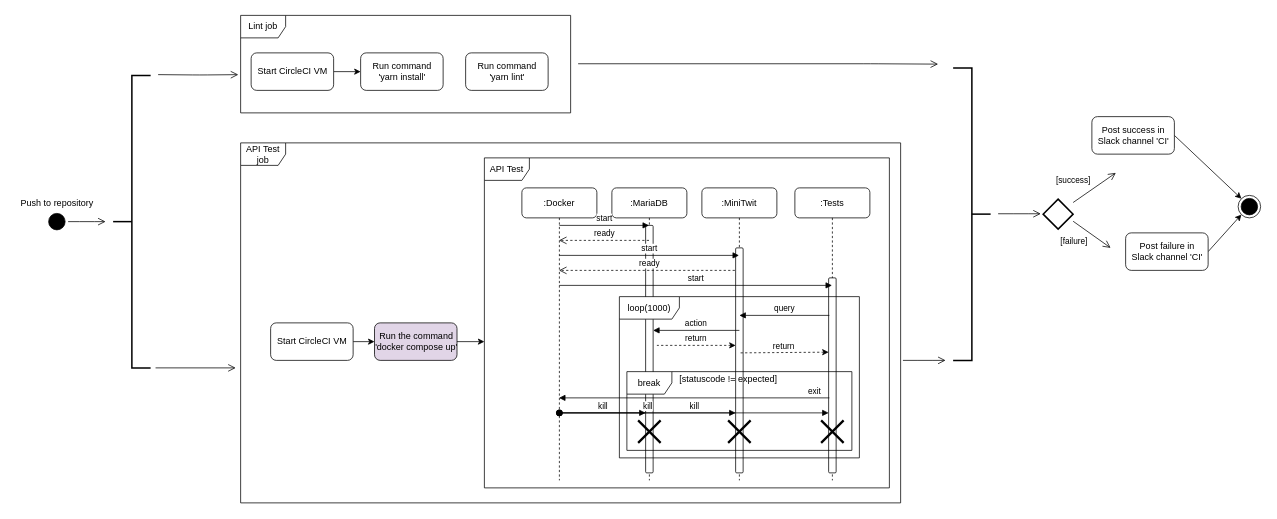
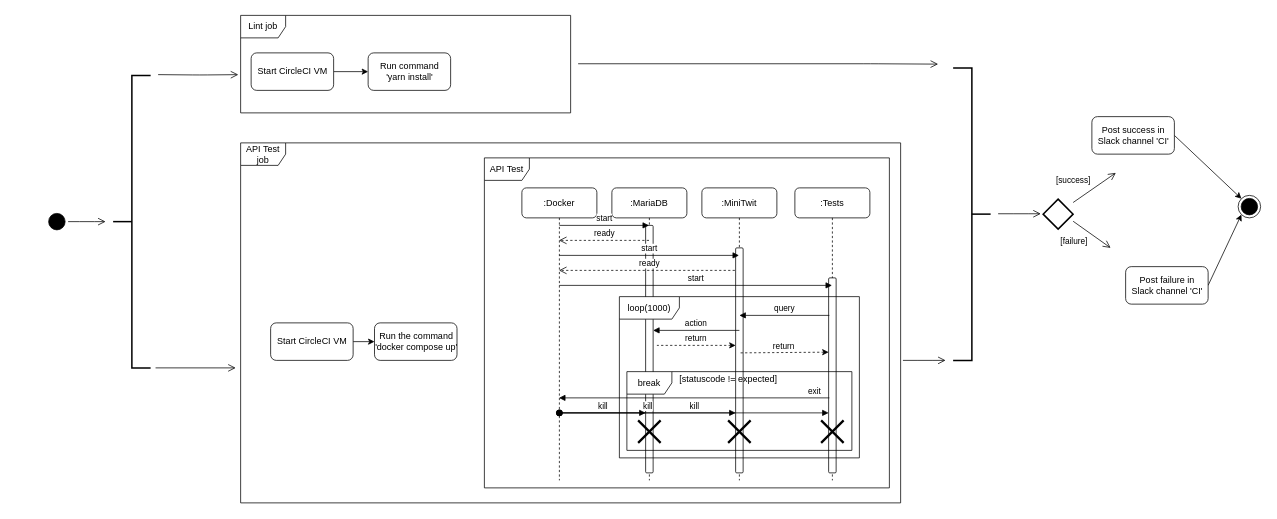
- <mxCell id="9" value="Run command&lt;br&gt;'yarn install'" style="html=1;strokeColor=#000000;perimeterSpacing=0;rounded=1;" vertex="1" parent="1"><mxGeometry x="480" y="70" width="110" height="50" as="geometry" /></mxCell>
+ <mxCell id="9" value="Run command&lt;br&gt;'yarn install'" style="html=1;strokeColor=#000000;perimeterSpacing=0;rounded=1;" vertex="1" parent="1"><mxGeometry x="490" y="70" width="110" height="50" as="geometry" /></mxCell>
- <mxCell id="10" value="Run command&lt;br&gt;'yarn lint'" style="html=1;strokeColor=#000000;perimeterSpacing=0;rounded=1;" vertex="1" parent="1"><mxGeometry x="620" y="70" width="110" height="50" as="geometry" /></mxCell>
- <mxCell id="4" value="Push to repository" style="text;html=1;align=center;verticalAlign=middle;resizable=0;points=[];autosize=1;" vertex="1" parent="1"><mxGeometry x="20" y="260" width="110" height="20" as="geometry" /></mxCell>
- <mxCell id="57" value="Post failure in &lt;br&gt;Slack channel 'CI'" style="html=1;strokeColor=#000000;perimeterSpacing=0;rounded=1;" vertex="1" parent="1"><mxGeometry x="1500" y="310" width="110" height="50" as="geometry" /></mxCell>
+ <mxCell id="57" value="Post failure in &lt;br&gt;Slack channel 'CI'" style="html=1;strokeColor=#000000;perimeterSpacing=0;rounded=1;" vertex="1" parent="1"><mxGeometry x="1500" y="355" width="110" height="50" as="geometry" /></mxCell>
- <mxCell id="39" value="Run the command&lt;br&gt;'docker compose up'" style="html=1;strokeColor=#000000;perimeterSpacing=0;rounded=1;fillColor=#e1d5e7;" vertex="1" parent="1"><mxGeometry x="498.5" y="430" width="110" height="50" as="geometry" /></mxCell>
+ <mxCell id="39" value="Run the command&lt;br&gt;'docker compose up'" style="html=1;strokeColor=#000000;perimeterSpacing=0;rounded=1;" vertex="1" parent="1"><mxGeometry x="498.5" y="430" width="110" height="50" as="geometry" /></mxCell>
- <mxCell id="38" style="edgeStyle=orthogonalEdgeStyle;rounded=0;orthogonalLoop=1;jettySize=auto;html=1;exitX=1;exitY=0.5;exitDx=0;exitDy=0;entryX=0;entryY=0.557;entryDx=0;entryDy=0;entryPerimeter=0;startArrow=none;startFill=0;endArrow=classic;endFill=1;strokeColor=#000000;" edge="1" parent="1" source="39" target="37"><mxGeometry relative="1" as="geometry" /></mxCell>
